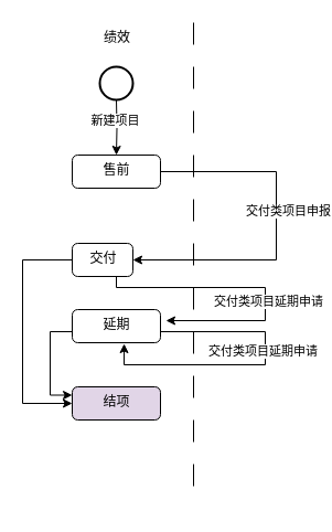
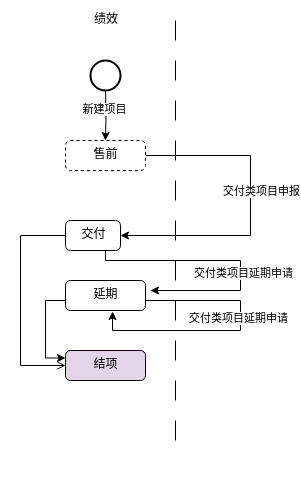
- <mxCell id="3" value="绩效" style="text;align=right;" vertex="1" parent="1"><mxGeometry x="60" y="20" width="60" height="20" as="geometry" /></mxCell>
+ <mxCell id="3" value="绩效" style="text;align=right;" vertex="1" parent="1"><mxGeometry x="60" y="5" width="60" height="20" as="geometry" /></mxCell>
- <mxCell id="8" value="售前" style="html=1;align=center;verticalAlign=top;rounded=1;absoluteArcSize=1;arcSize=10;dashed=0;" vertex="1" parent="1"><mxGeometry x="65" y="140" width="80" height="30" as="geometry" /></mxCell>
+ <mxCell id="8" value="售前" style="html=1;align=center;verticalAlign=top;rounded=1;absoluteArcSize=1;arcSize=10;dashed=1;" vertex="1" parent="1"><mxGeometry x="65" y="140" width="80" height="30" as="geometry" /></mxCell>
- <mxCell id="11" style="edgeStyle=orthogonalEdgeStyle;rounded=0;orthogonalLoop=1;jettySize=auto;html=1;entryX=0;entryY=0.5;entryDx=0;entryDy=0;" edge="1" parent="1" source="12" target="15"><mxGeometry relative="1" as="geometry"><Array as="points"><mxPoint x="20" y="235" /><mxPoint x="20" y="365" /></Array></mxGeometry></mxCell>
+ <mxCell id="11" style="edgeStyle=orthogonalEdgeStyle;rounded=0;orthogonalLoop=1;jettySize=auto;html=1;entryX=0;entryY=0.5;entryDx=0;entryDy=0;endArrow=open;" edge="1" parent="1" source="12" target="15"><mxGeometry relative="1" as="geometry"><Array as="points"><mxPoint x="20" y="235" /><mxPoint x="20" y="365" /></Array></mxGeometry></mxCell>
